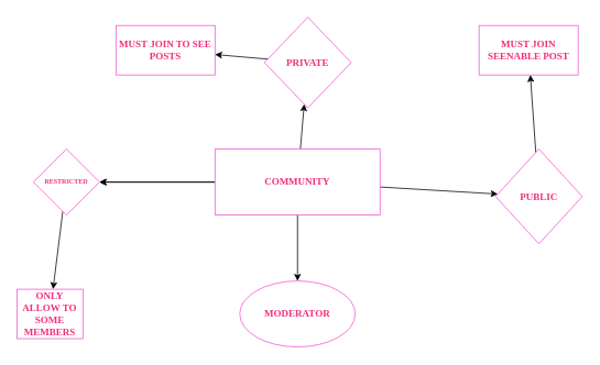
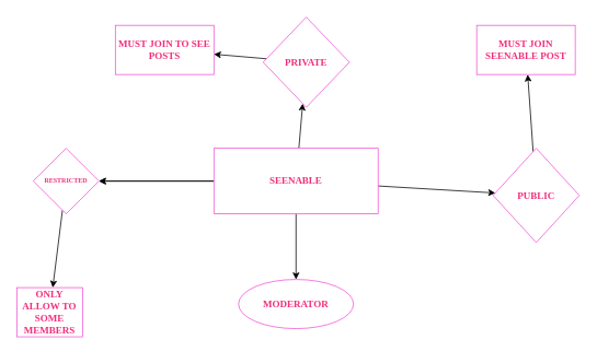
- <mxCell id="7" value="COMMUNITY" style="whiteSpace=wrap;html=1;fontStyle=1;strokeColor=#F054D6;fontFamily=Verdana;textDirection=ltr;fontColor=#F02E7B;" vertex="1" parent="1"><mxGeometry x="260" y="180" width="200" height="80" as="geometry" /></mxCell>
+ <mxCell id="7" value="SEENABLE" style="whiteSpace=wrap;html=1;fontStyle=1;strokeColor=#F054D6;fontFamily=Verdana;textDirection=ltr;fontColor=#F02E7B;" vertex="1" parent="1"><mxGeometry x="260" y="180" width="200" height="80" as="geometry" /></mxCell>
- <mxCell id="14" value="MODERATOR" style="ellipse;whiteSpace=wrap;html=1;fontFamily=Verdana;strokeColor=#F054D6;fontColor=#F02E7B;fontStyle=1;" vertex="1" parent="1"><mxGeometry x="290" y="340" width="140" height="80" as="geometry" /></mxCell>
+ <mxCell id="14" value="MODERATOR" style="ellipse;whiteSpace=wrap;html=1;fontFamily=Verdana;strokeColor=#F054D6;fontColor=#F02E7B;fontStyle=1;" vertex="1" parent="1"><mxGeometry x="290" y="340" width="140" height="60" as="geometry" /></mxCell>
